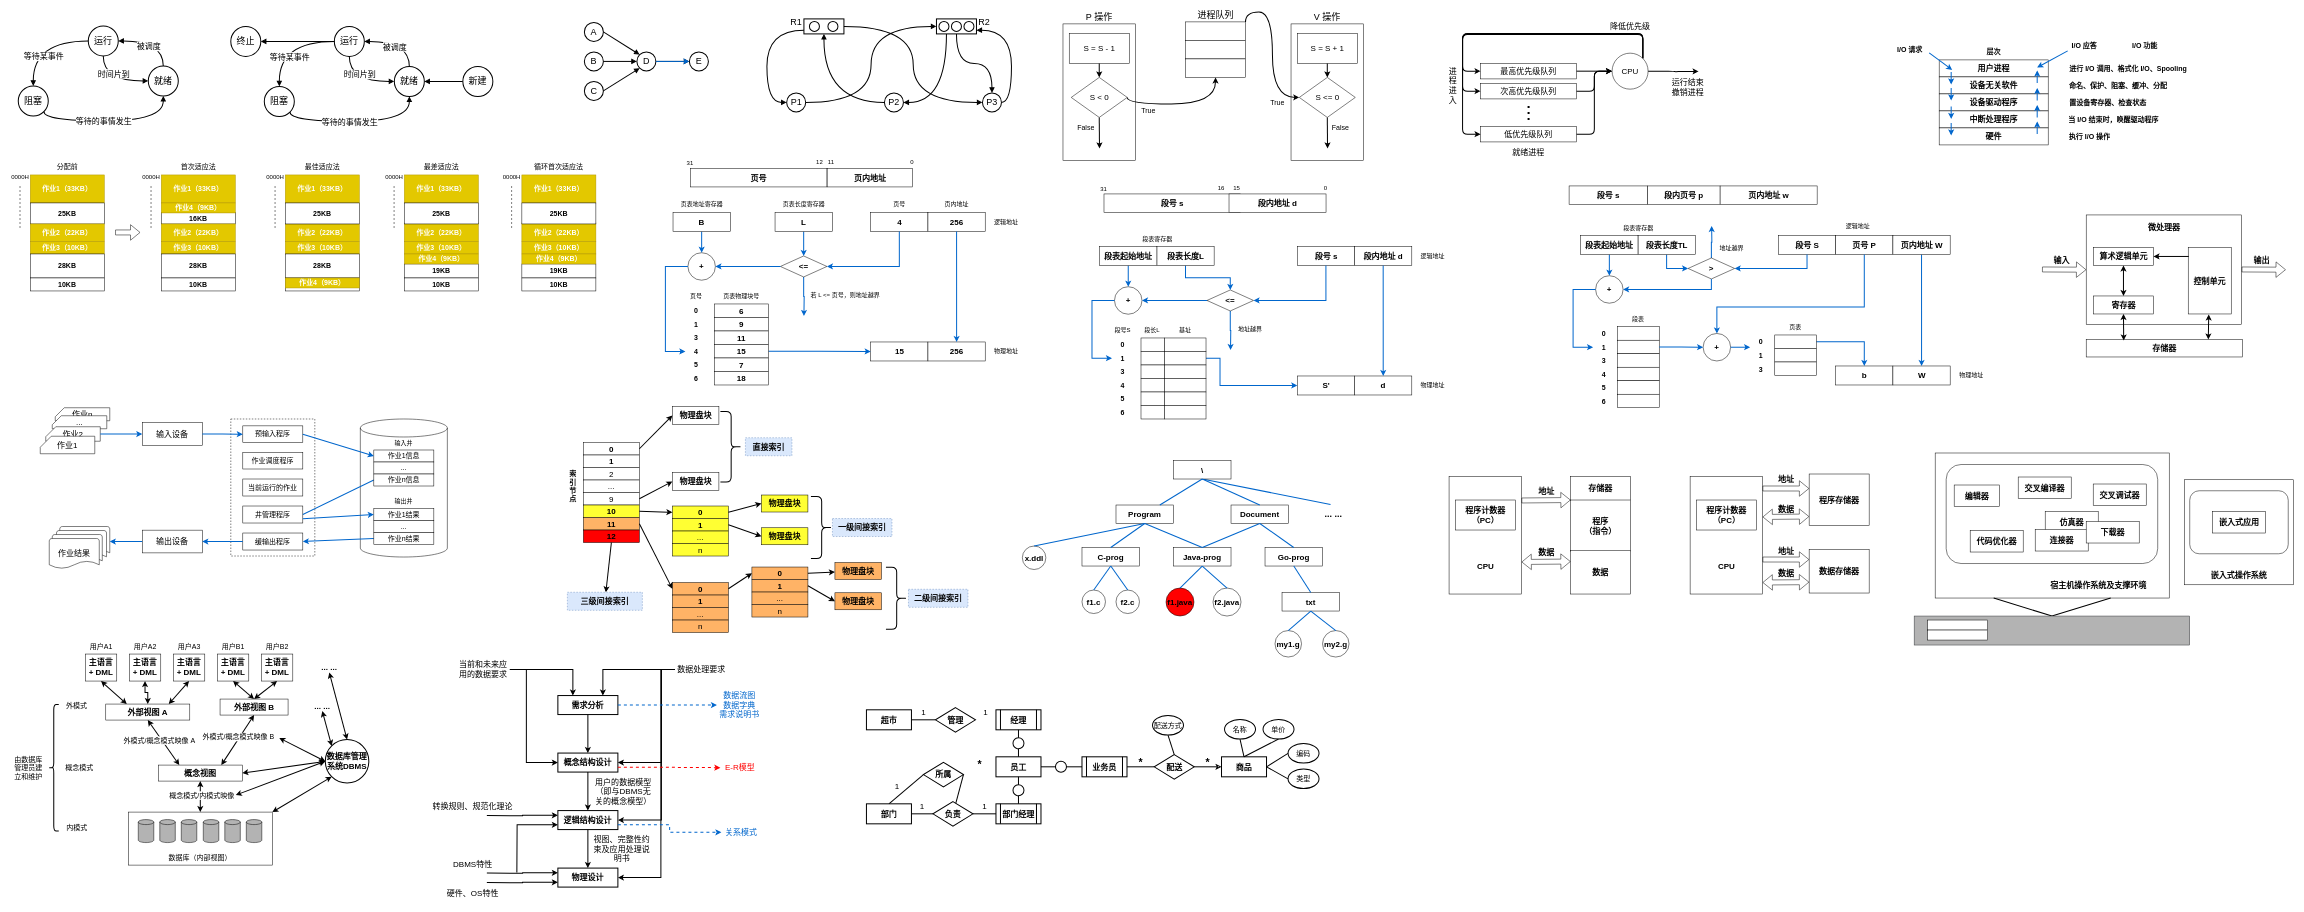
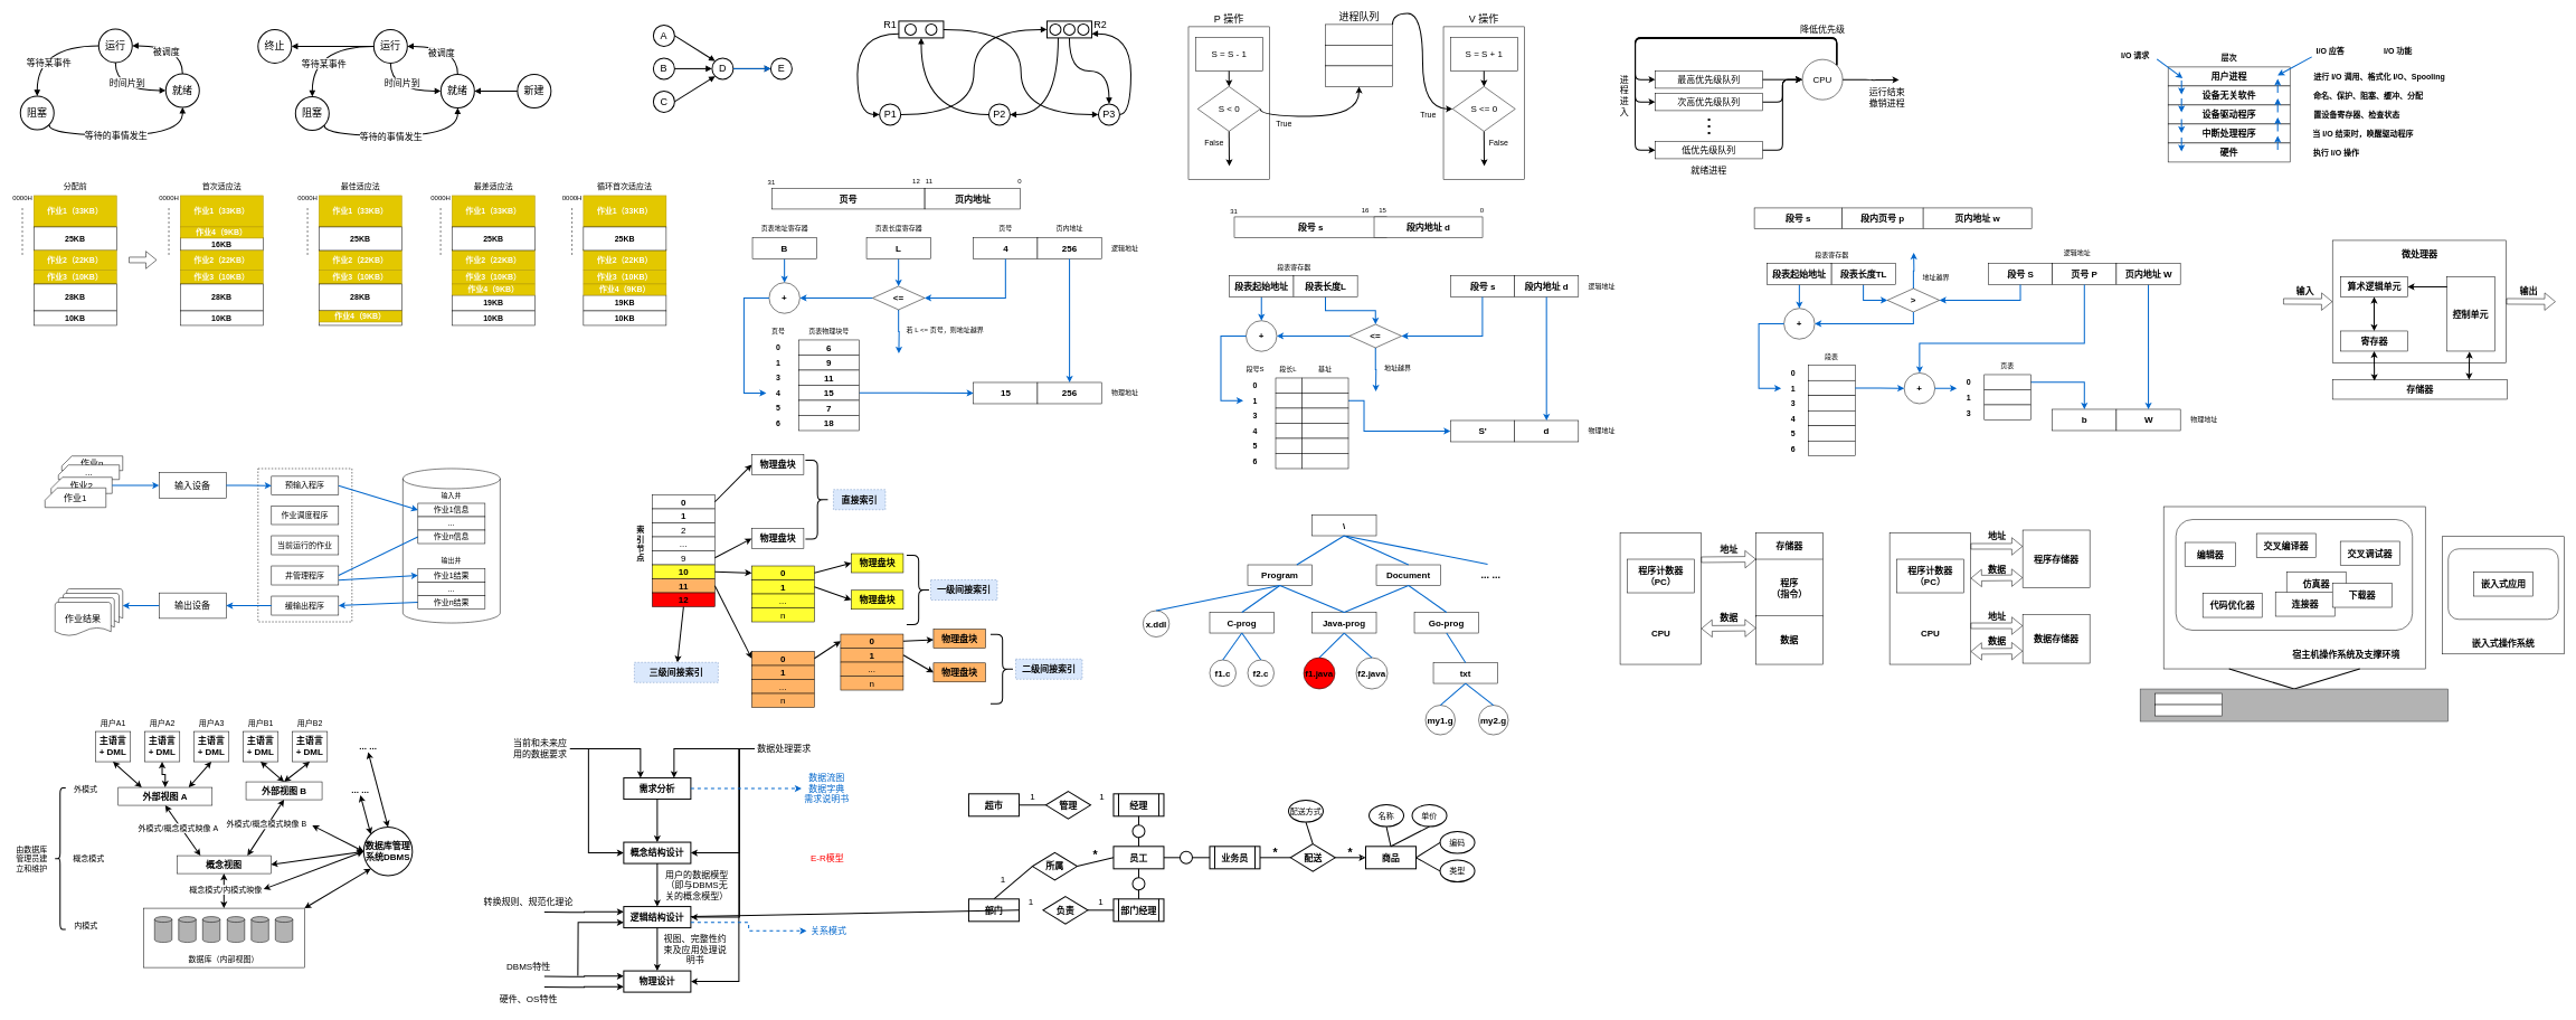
- <mxCell id="564" style="edgeStyle=orthogonalEdgeStyle;rounded=0;orthogonalLoop=1;jettySize=auto;html=1;exitX=1;exitY=0.75;exitDx=0;exitDy=0;dashed=1;startArrow=none;startFill=0;strokeWidth=2;entryX=0;entryY=0.5;entryDx=0;entryDy=0;strokeColor=#FF0000;" edge="1" parent="541" source="543" target="563"><mxGeometry relative="1" as="geometry"><mxPoint x="573" y="222" as="targetPoint" /></mxGeometry></mxCell>
- <mxCell id="586" style="edgeStyle=none;rounded=0;orthogonalLoop=1;jettySize=auto;html=1;exitX=1;exitY=0.5;exitDx=0;exitDy=0;startArrow=none;startFill=0;endArrow=none;endFill=0;strokeColor=#000000;strokeWidth=2;" edge="1" parent="572" source="587" target="593"><mxGeometry relative="1" as="geometry" /></mxCell>
+ <mxCell id="586" style="edgeStyle=none;rounded=0;orthogonalLoop=1;jettySize=auto;html=1;exitX=1;exitY=0.5;exitDx=0;exitDy=0;entryX=0;entryY=0.5;entryDx=0;entryDy=0;startArrow=none;startFill=0;endArrow=none;endFill=0;strokeColor=#000000;strokeWidth=2;" edge="1" parent="572" source="587" target="573"><mxGeometry relative="1" as="geometry" /></mxCell>
- <mxCell id="597" style="edgeStyle=none;rounded=0;orthogonalLoop=1;jettySize=auto;html=1;exitX=1;exitY=0.5;exitDx=0;exitDy=0;entryX=0;entryY=0.5;entryDx=0;entryDy=0;startArrow=none;startFill=0;endArrow=none;endFill=0;strokeColor=#000000;strokeWidth=2;" edge="1" parent="572" source="589" target="593"><mxGeometry relative="1" as="geometry" /></mxCell>
+ <mxCell id="597" style="edgeStyle=none;rounded=0;orthogonalLoop=1;jettySize=auto;html=1;exitX=1;exitY=0.5;exitDx=0;exitDy=0;startArrow=none;startFill=0;endArrow=none;endFill=0;strokeColor=#000000;strokeWidth=2;" edge="1" parent="572" source="589" target="547"><mxGeometry relative="1" as="geometry" /></mxCell>
